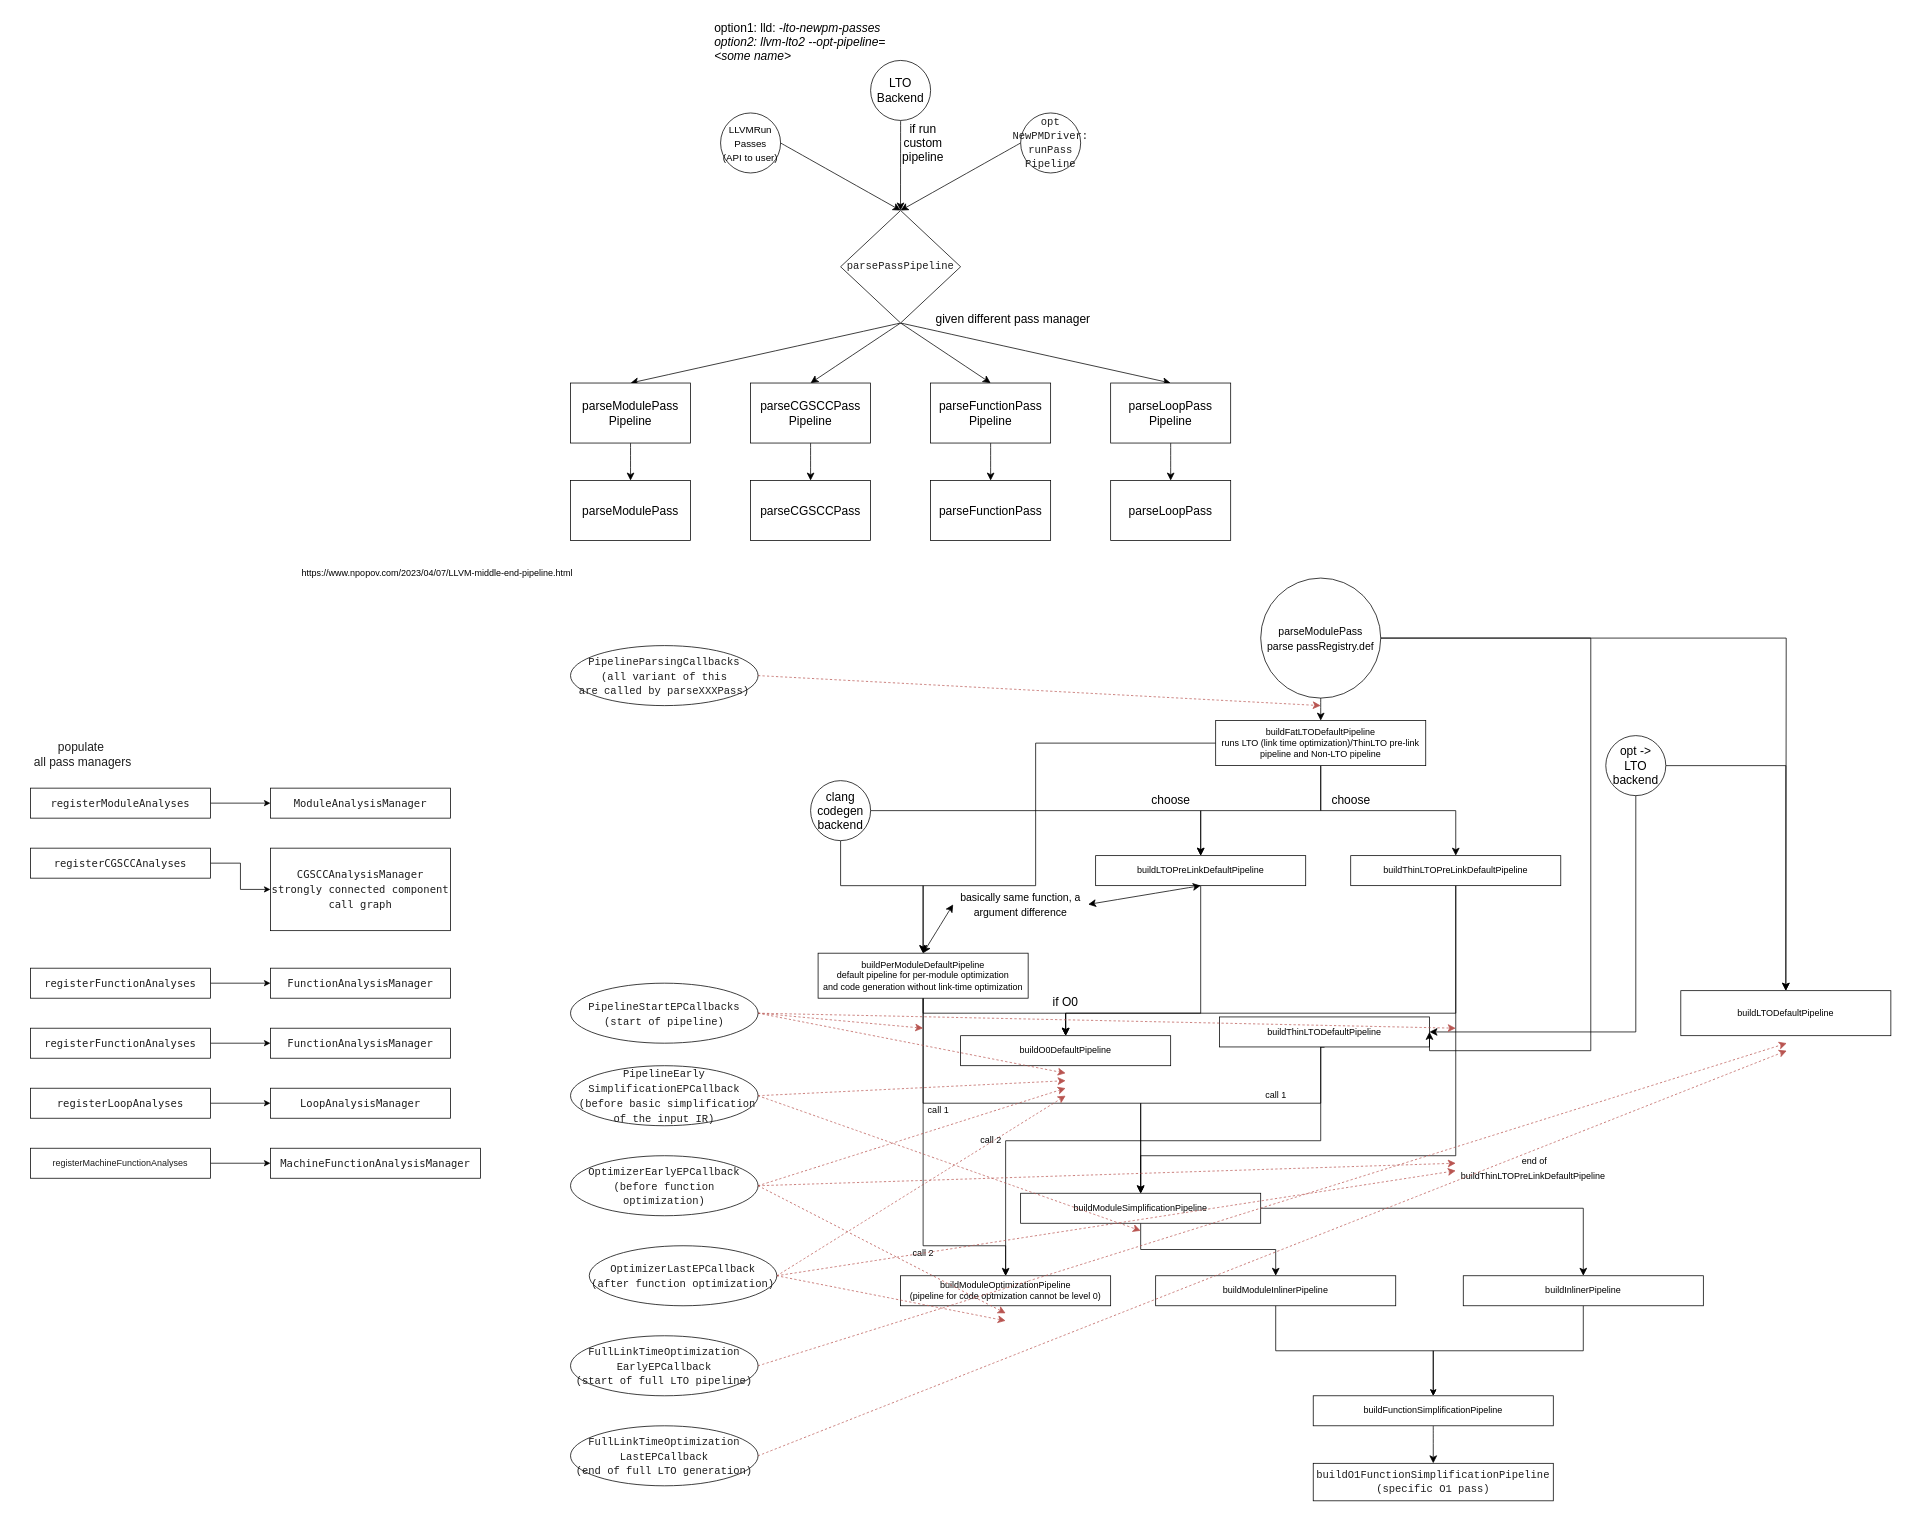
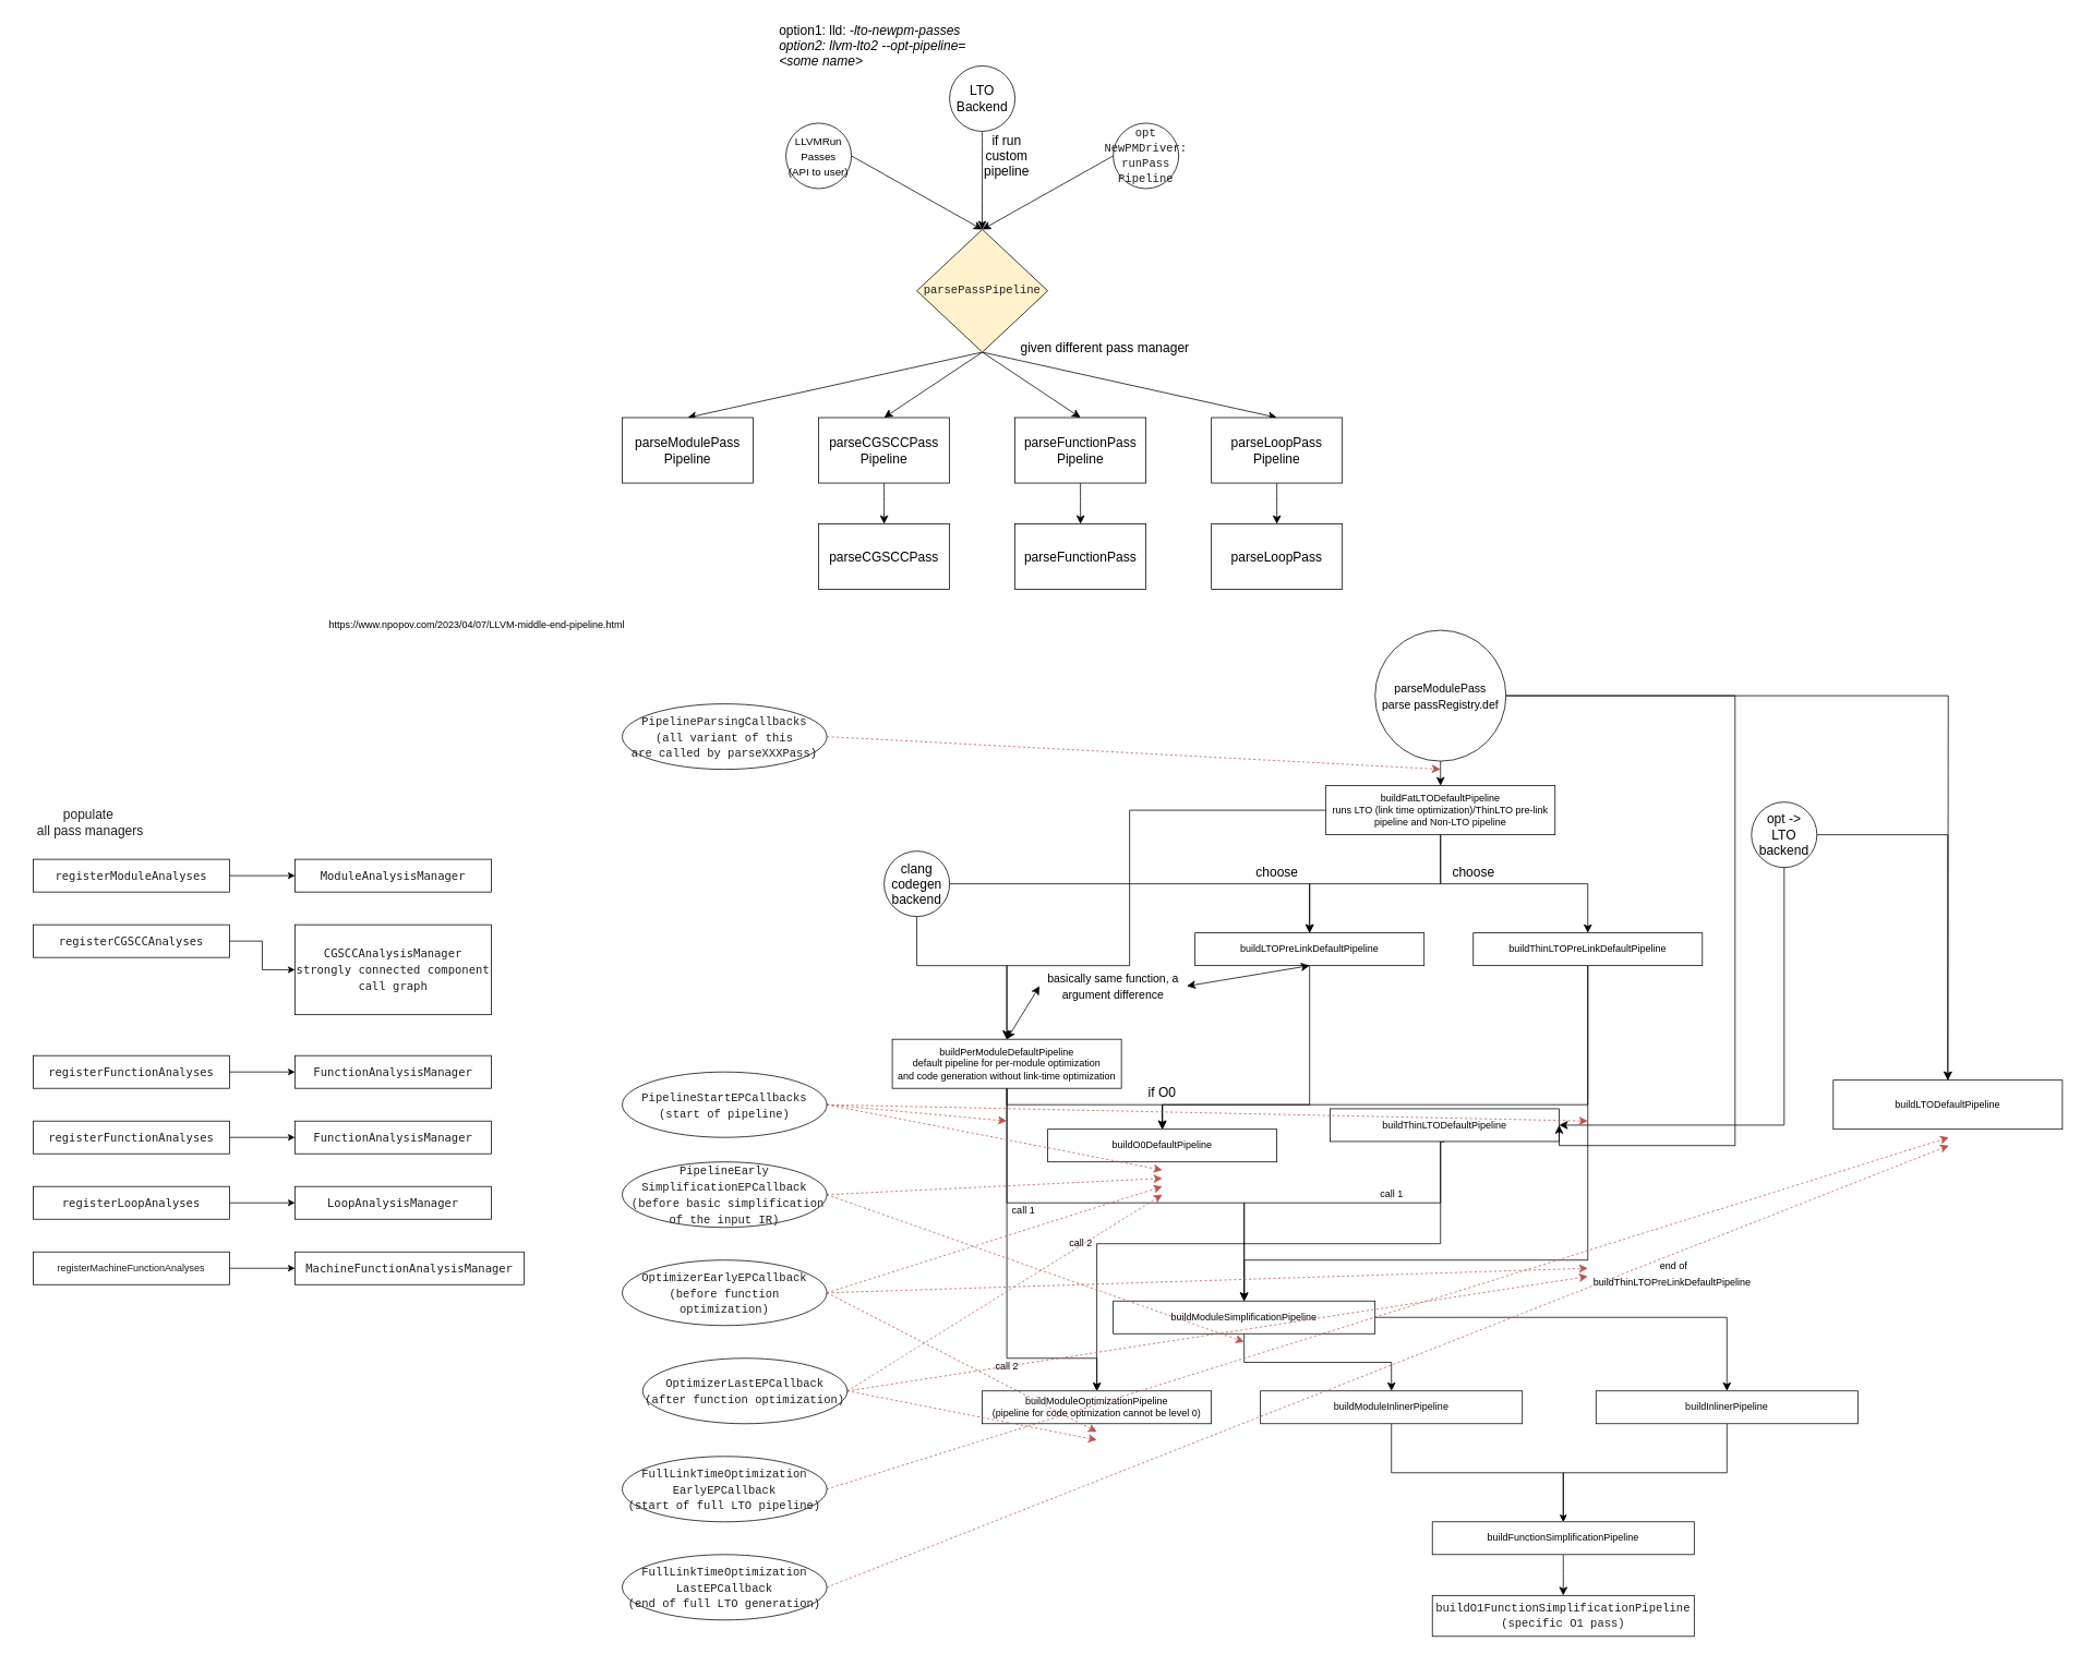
- <mxCell id="97" value="&lt;div style=&quot;font-family: Consolas, &amp;quot;Courier New&amp;quot;, monospace; font-size: 14px; line-height: 19px;&quot;&gt;&lt;font style=&quot;&quot; color=&quot;#1e1e1e&quot;&gt;parsePassPipeline&lt;/font&gt;&lt;/div&gt;" style="rhombus;whiteSpace=wrap;html=1;fontSize=16;" parent="1" vertex="1"><mxGeometry x="1120" y="280" width="160" height="150" as="geometry" /></mxCell>
+ <mxCell id="97" value="&lt;div style=&quot;font-family: Consolas, &amp;quot;Courier New&amp;quot;, monospace; font-size: 14px; line-height: 19px;&quot;&gt;&lt;font style=&quot;&quot; color=&quot;#1e1e1e&quot;&gt;parsePassPipeline&lt;/font&gt;&lt;/div&gt;" style="rhombus;whiteSpace=wrap;html=1;fontSize=16;fillColor=#fff2cc;" parent="1" vertex="1"><mxGeometry x="1120" y="280" width="160" height="150" as="geometry" /></mxCell>
- <mxCell id="98" value="" style="edgeStyle=none;curved=1;rounded=0;orthogonalLoop=1;jettySize=auto;html=1;fontSize=12;startSize=8;endSize=8;" parent="1" source="99" target="116" edge="1"><mxGeometry relative="1" as="geometry" /></mxCell>
- <mxCell id="116" value="parseModulePass" style="rounded=0;whiteSpace=wrap;html=1;fontSize=16;" parent="1" vertex="1"><mxGeometry x="760" y="640" width="160" height="80" as="geometry" /></mxCell>
